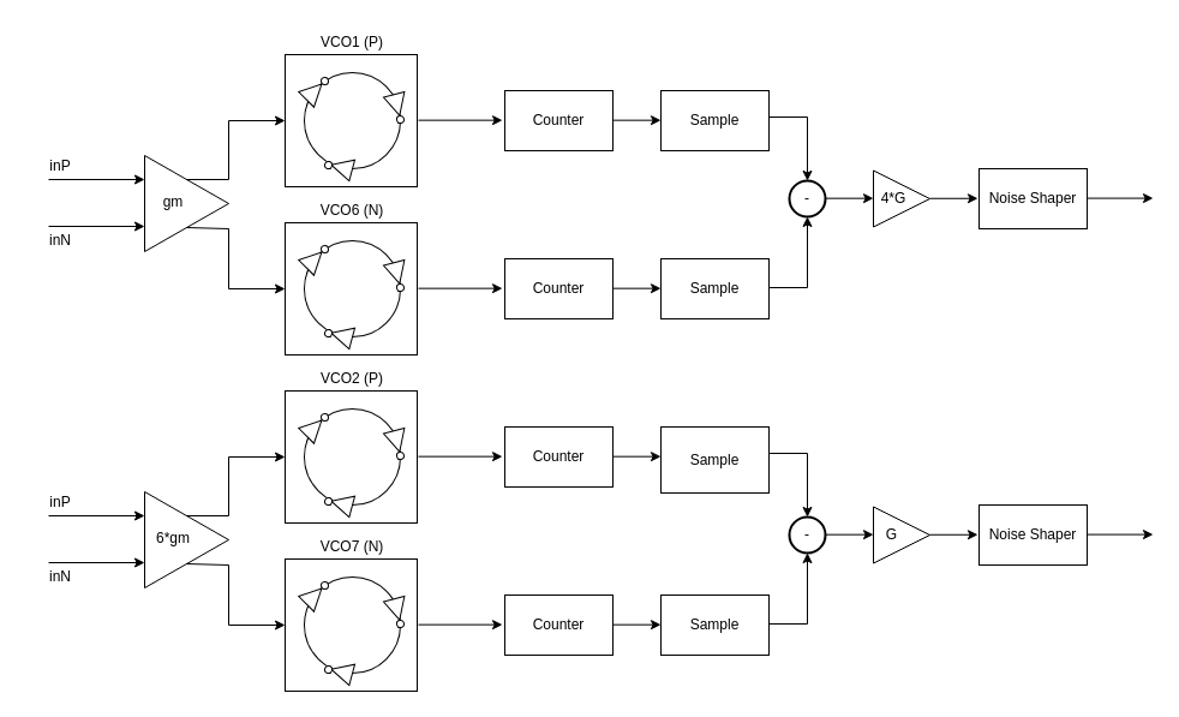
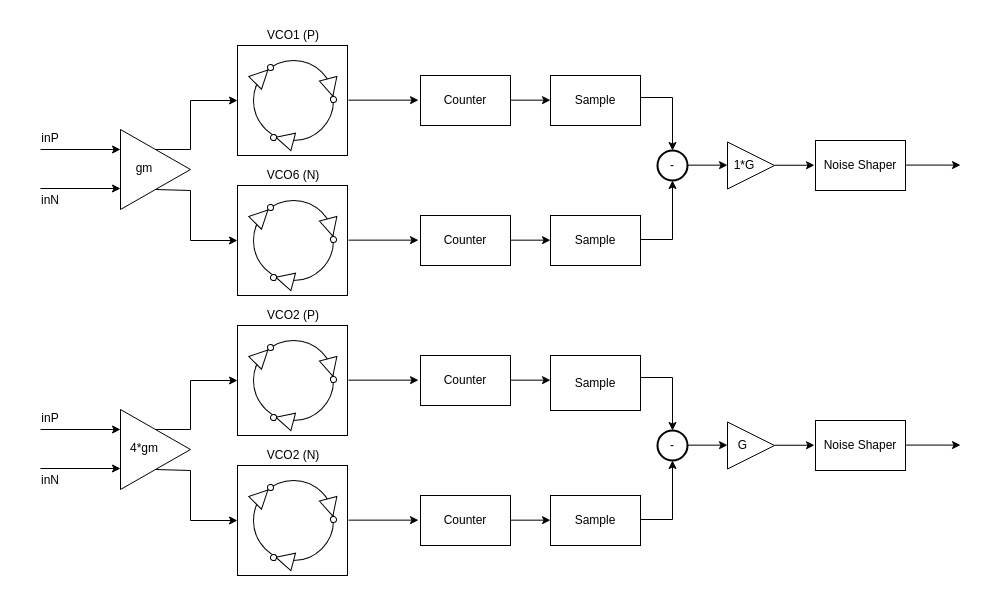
- <mxCell id="46" value="4*G" style="text;html=1;align=center;verticalAlign=middle;whiteSpace=wrap;rounded=0;" parent="1" vertex="1"><mxGeometry x="727" y="153.5" width="34" height="23" as="geometry" /></mxCell>
+ <mxCell id="46" value="1*G" style="text;html=1;align=center;verticalAlign=middle;whiteSpace=wrap;rounded=0;" parent="1" vertex="1"><mxGeometry x="727" y="153.5" width="34" height="23" as="geometry" /></mxCell>
- <mxCell id="87" value="6*gm" style="text;html=1;align=center;verticalAlign=middle;whiteSpace=wrap;rounded=0;" parent="1" vertex="1"><mxGeometry x="114" y="433" width="60" height="30" as="geometry" /></mxCell>
+ <mxCell id="87" value="4*gm" style="text;html=1;align=center;verticalAlign=middle;whiteSpace=wrap;rounded=0;" parent="1" vertex="1"><mxGeometry x="114" y="433" width="60" height="30" as="geometry" /></mxCell>
- <mxCell id="78" value="VCO7 (N)" style="text;html=1;align=center;verticalAlign=middle;whiteSpace=wrap;rounded=0;" parent="1" vertex="1"><mxGeometry x="263" y="440" width="60" height="30" as="geometry" /></mxCell>
+ <mxCell id="78" value="VCO2 (N)" style="text;html=1;align=center;verticalAlign=middle;whiteSpace=wrap;rounded=0;" parent="1" vertex="1"><mxGeometry x="263" y="440" width="60" height="30" as="geometry" /></mxCell>
